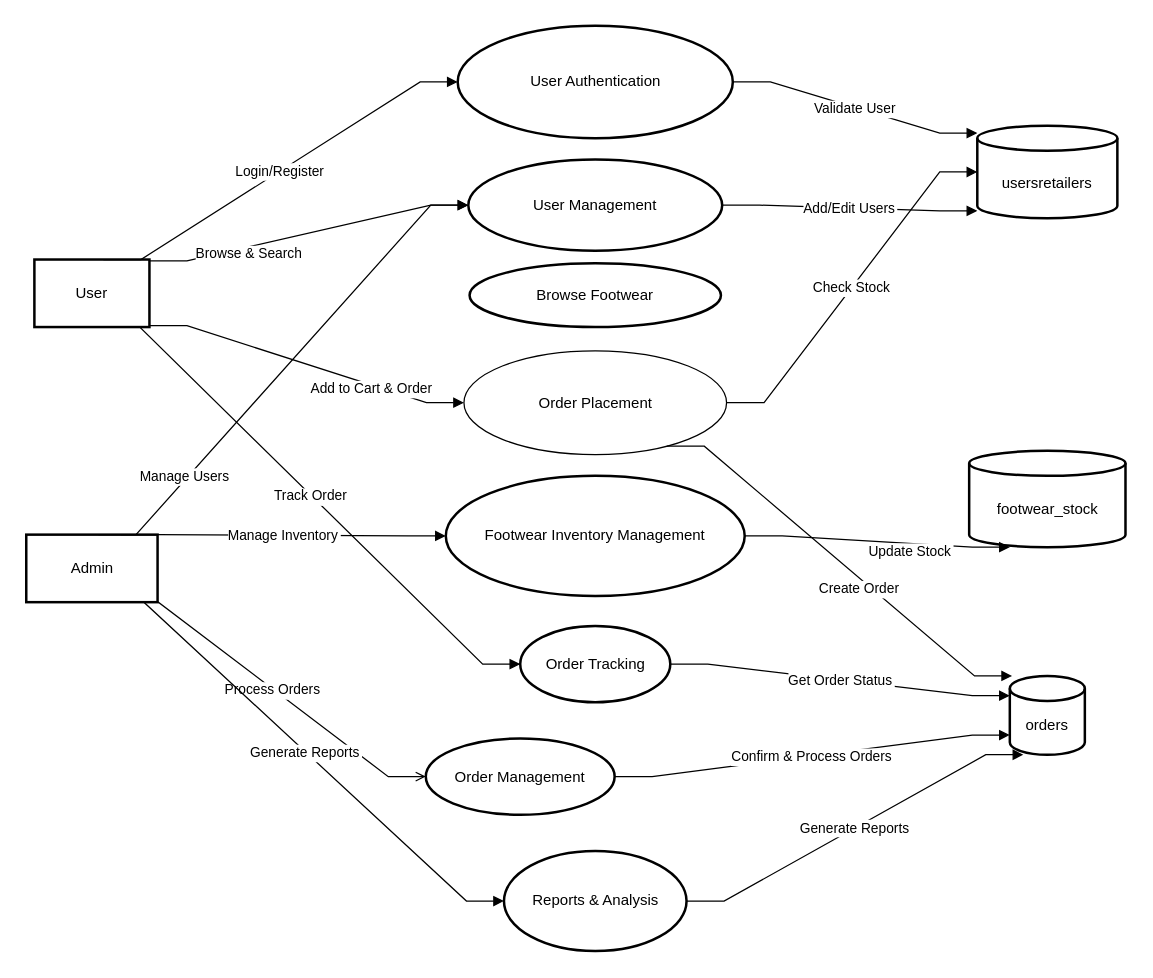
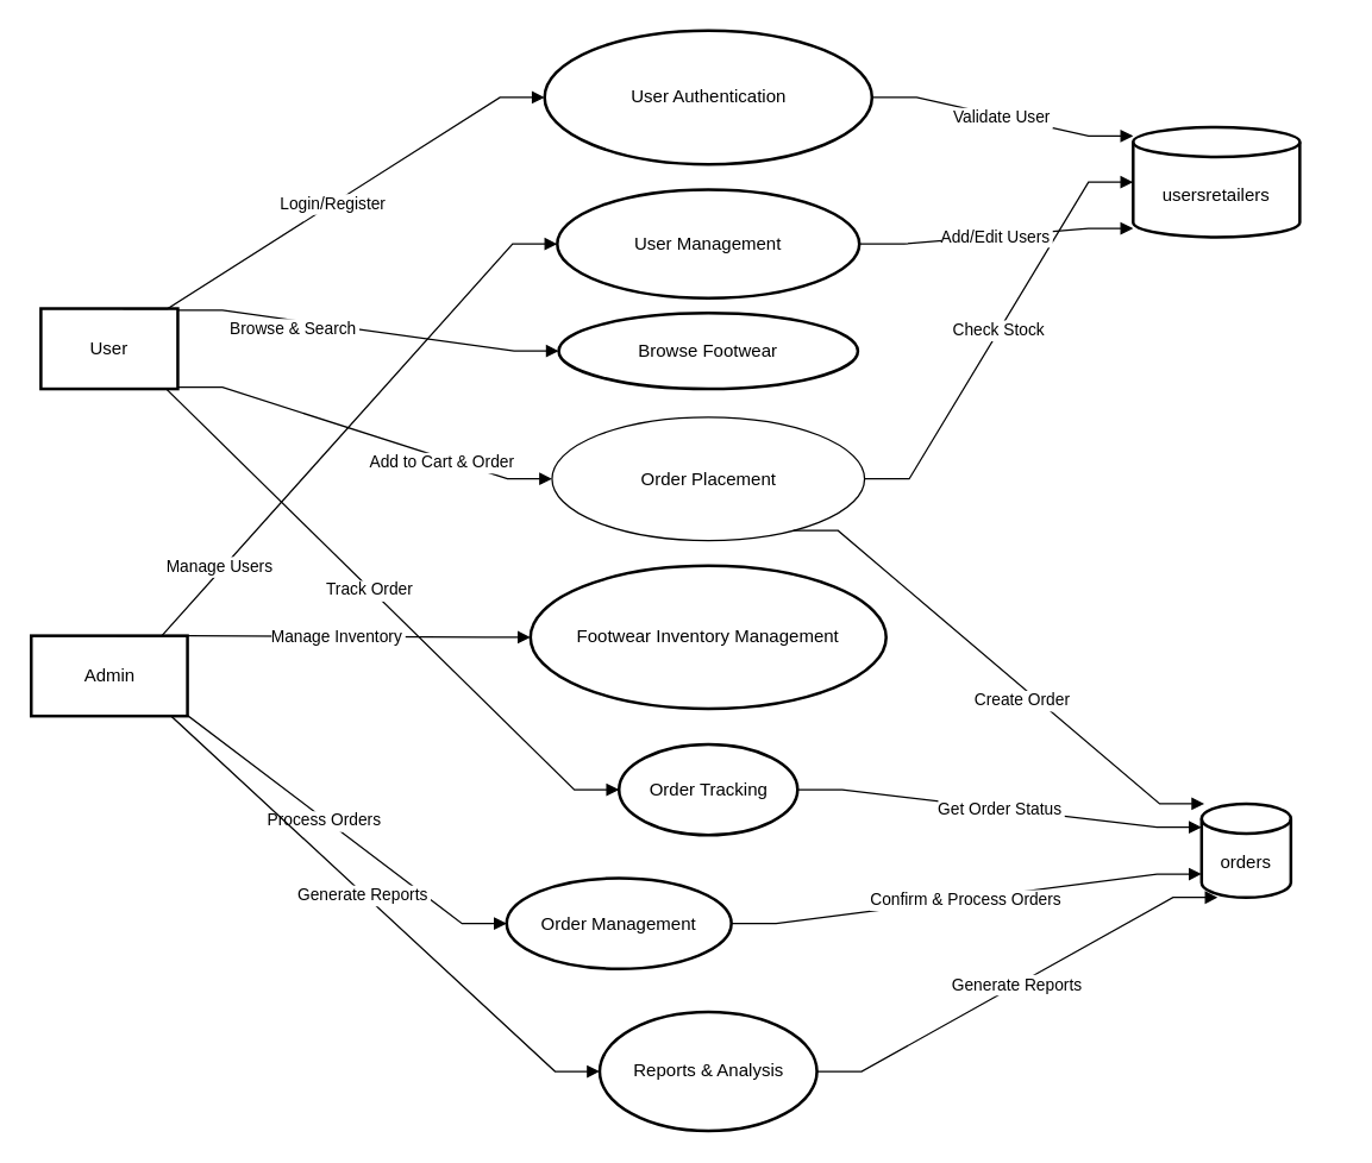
- <mxCell id="12" value="usersretailers" style="shape=cylinder3;boundedLbl=1;backgroundOutline=1;size=10;strokeWidth=2;whiteSpace=wrap;" vertex="1" parent="1"><mxGeometry x="781" y="100" width="112" height="74" as="geometry" /></mxCell>
+ <mxCell id="12" value="usersretailers" style="shape=cylinder3;boundedLbl=1;backgroundOutline=1;size=10;strokeWidth=2;whiteSpace=wrap;" vertex="1" parent="1"><mxGeometry x="761" y="85" width="112" height="74" as="geometry" /></mxCell>
- <mxCell id="16" value="Browse &amp; Search" style="startArrow=none;endArrow=block;exitX=0.99;exitY=0.03;rounded=0;edgeStyle=entityRelationEdgeStyle;" edge="1" parent="1" source="2" target="8"><mxGeometry x="-0.386" y="-5" relative="1" as="geometry"><mxPoint as="offset" /></mxGeometry></mxCell>
+ <mxCell id="16" value="Browse &amp; Search" style="startArrow=none;endArrow=block;exitX=0.99;exitY=0.03;entryX=0;entryY=0.5;rounded=0;edgeStyle=entityRelationEdgeStyle;" edge="1" parent="1" source="2" target="4"><mxGeometry x="-0.386" y="-5" relative="1" as="geometry"><mxPoint as="offset" /></mxGeometry></mxCell>
- <mxCell id="13" value="footwear_stock" style="shape=cylinder3;boundedLbl=1;backgroundOutline=1;size=10;strokeWidth=2;whiteSpace=wrap;" vertex="1" parent="1"><mxGeometry x="774.5" y="360" width="125" height="77" as="geometry" /></mxCell>
- <mxCell id="28" value="Update Stock" style="startArrow=none;endArrow=block;exitX=1;exitY=0.5;entryX=0.26;entryY=1;rounded=0;edgeStyle=entityRelationEdgeStyle;" edge="1" parent="1" source="9" target="13"><mxGeometry x="0.249" y="-6" relative="1" as="geometry"><mxPoint as="offset" /></mxGeometry></mxCell>
- <mxCell id="21" value="Process Orders" style="startArrow=none;endArrow=open;exitX=0.72;exitY=1;entryX=0;entryY=0.5;rounded=0;edgeStyle=entityRelationEdgeStyle;" edge="1" parent="1" source="7" target="10"><mxGeometry relative="1" as="geometry" /></mxCell>
+ <mxCell id="21" value="Process Orders" style="startArrow=none;endArrow=block;exitX=0.72;exitY=1;entryX=0;entryY=0.5;rounded=0;edgeStyle=entityRelationEdgeStyle;" edge="1" parent="1" source="7" target="10"><mxGeometry relative="1" as="geometry" /></mxCell>
